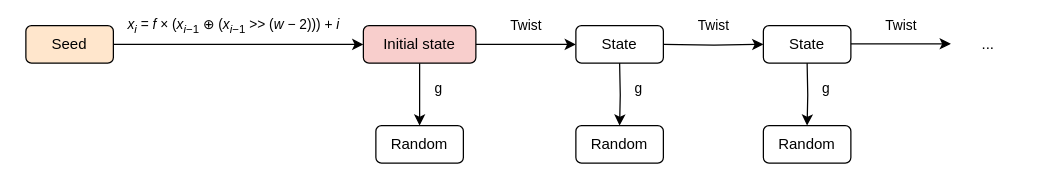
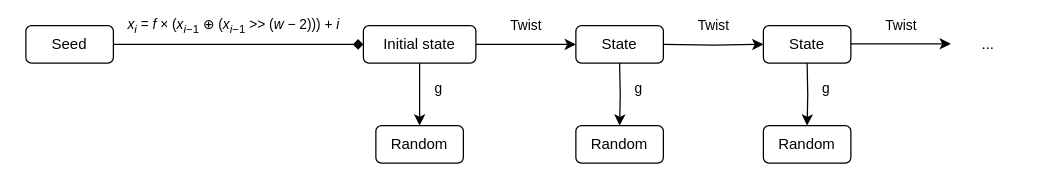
- <mxCell id="4" value="&lt;div&gt;Seed&lt;/div&gt;" style="rounded=1;whiteSpace=wrap;html=1;fillColor=#ffe6cc;" vertex="1" parent="1"><mxGeometry x="20" y="20" width="70" height="30" as="geometry" /></mxCell>
+ <mxCell id="4" value="&lt;div&gt;Seed&lt;/div&gt;" style="rounded=1;whiteSpace=wrap;html=1;" vertex="1" parent="1"><mxGeometry x="20" y="20" width="70" height="30" as="geometry" /></mxCell>
- <mxCell id="2" value="" style="edgeStyle=orthogonalEdgeStyle;rounded=0;orthogonalLoop=1;jettySize=auto;html=1;exitX=1;exitY=0.5;exitDx=0;exitDy=0;entryX=0;entryY=0.5;entryDx=0;entryDy=0;" edge="1" parent="1" source="4" target="7"><mxGeometry y="15" relative="1" as="geometry"><mxPoint x="230" y="35" as="sourcePoint" /><mxPoint x="310" y="35" as="targetPoint" /><mxPoint as="offset" /></mxGeometry></mxCell>
+ <mxCell id="2" value="" style="edgeStyle=orthogonalEdgeStyle;rounded=0;orthogonalLoop=1;jettySize=auto;html=1;exitX=1;exitY=0.5;exitDx=0;exitDy=0;entryX=0;entryY=0.5;entryDx=0;entryDy=0;endArrow=diamond;" edge="1" parent="1" source="4" target="7"><mxGeometry y="15" relative="1" as="geometry"><mxPoint x="230" y="35" as="sourcePoint" /><mxPoint x="310" y="35" as="targetPoint" /><mxPoint as="offset" /></mxGeometry></mxCell>
- <mxCell id="7" value="Initial state" style="rounded=1;whiteSpace=wrap;html=1;fillColor=#f8cecc;" vertex="1" parent="1"><mxGeometry x="290" y="20" width="90" height="30" as="geometry" /></mxCell>
+ <mxCell id="7" value="Initial state" style="rounded=1;whiteSpace=wrap;html=1;" vertex="1" parent="1"><mxGeometry x="290" y="20" width="90" height="30" as="geometry" /></mxCell>
